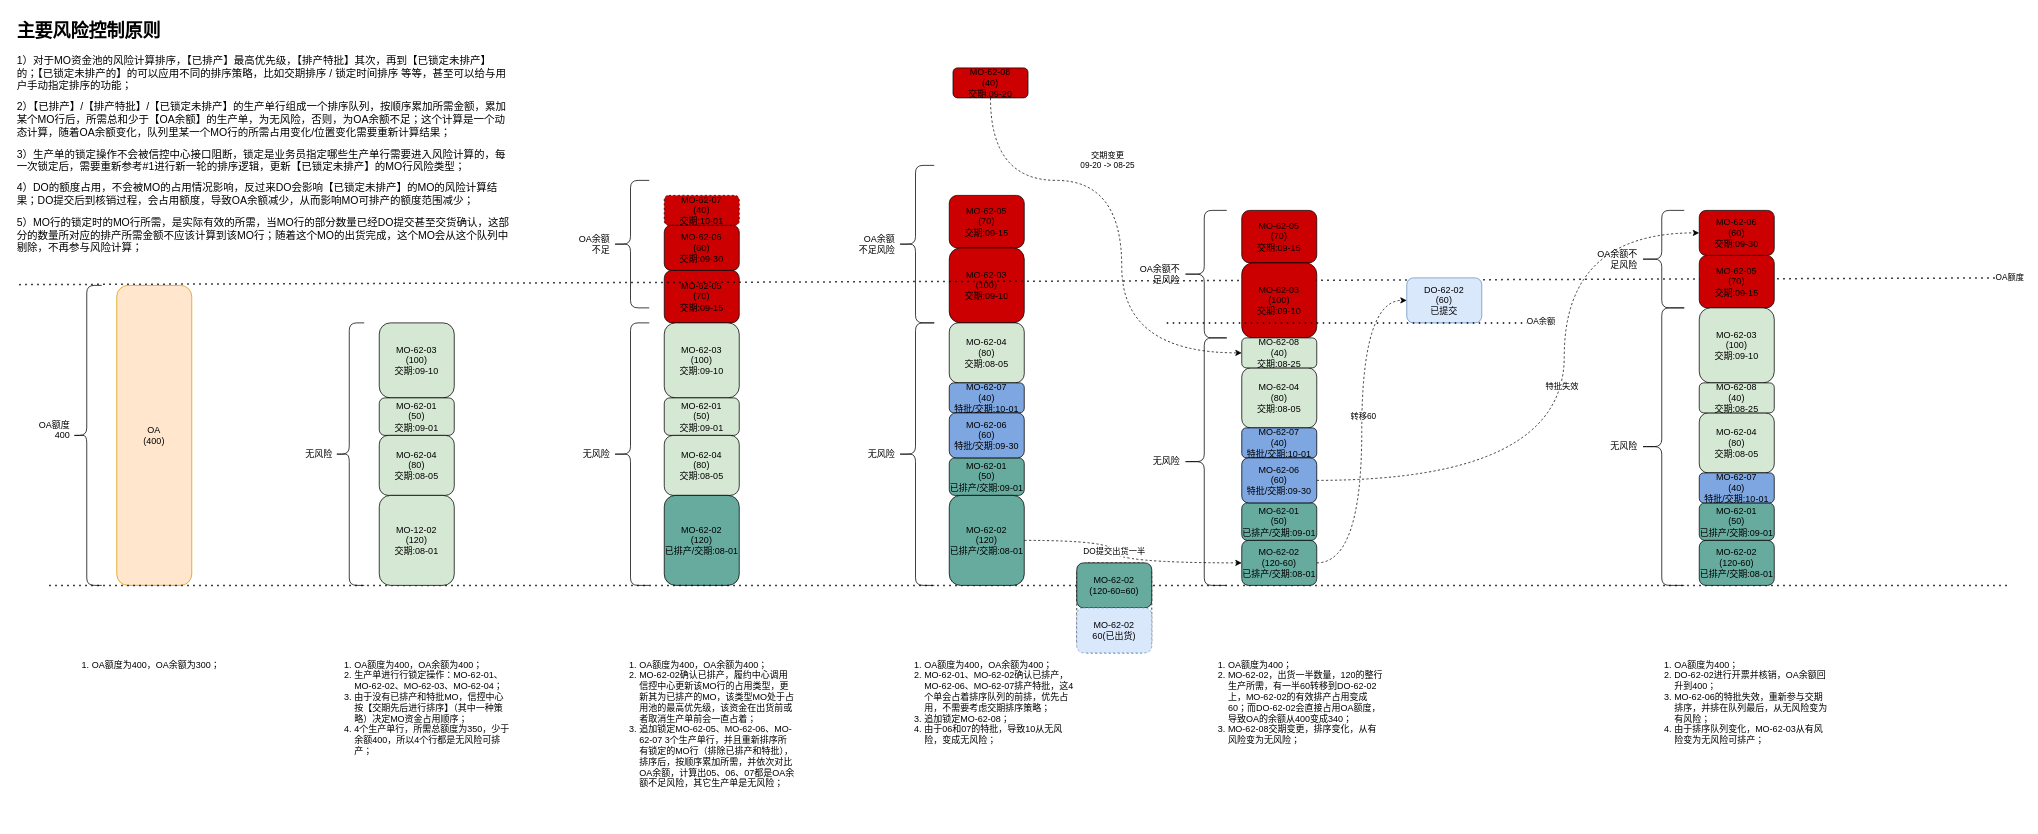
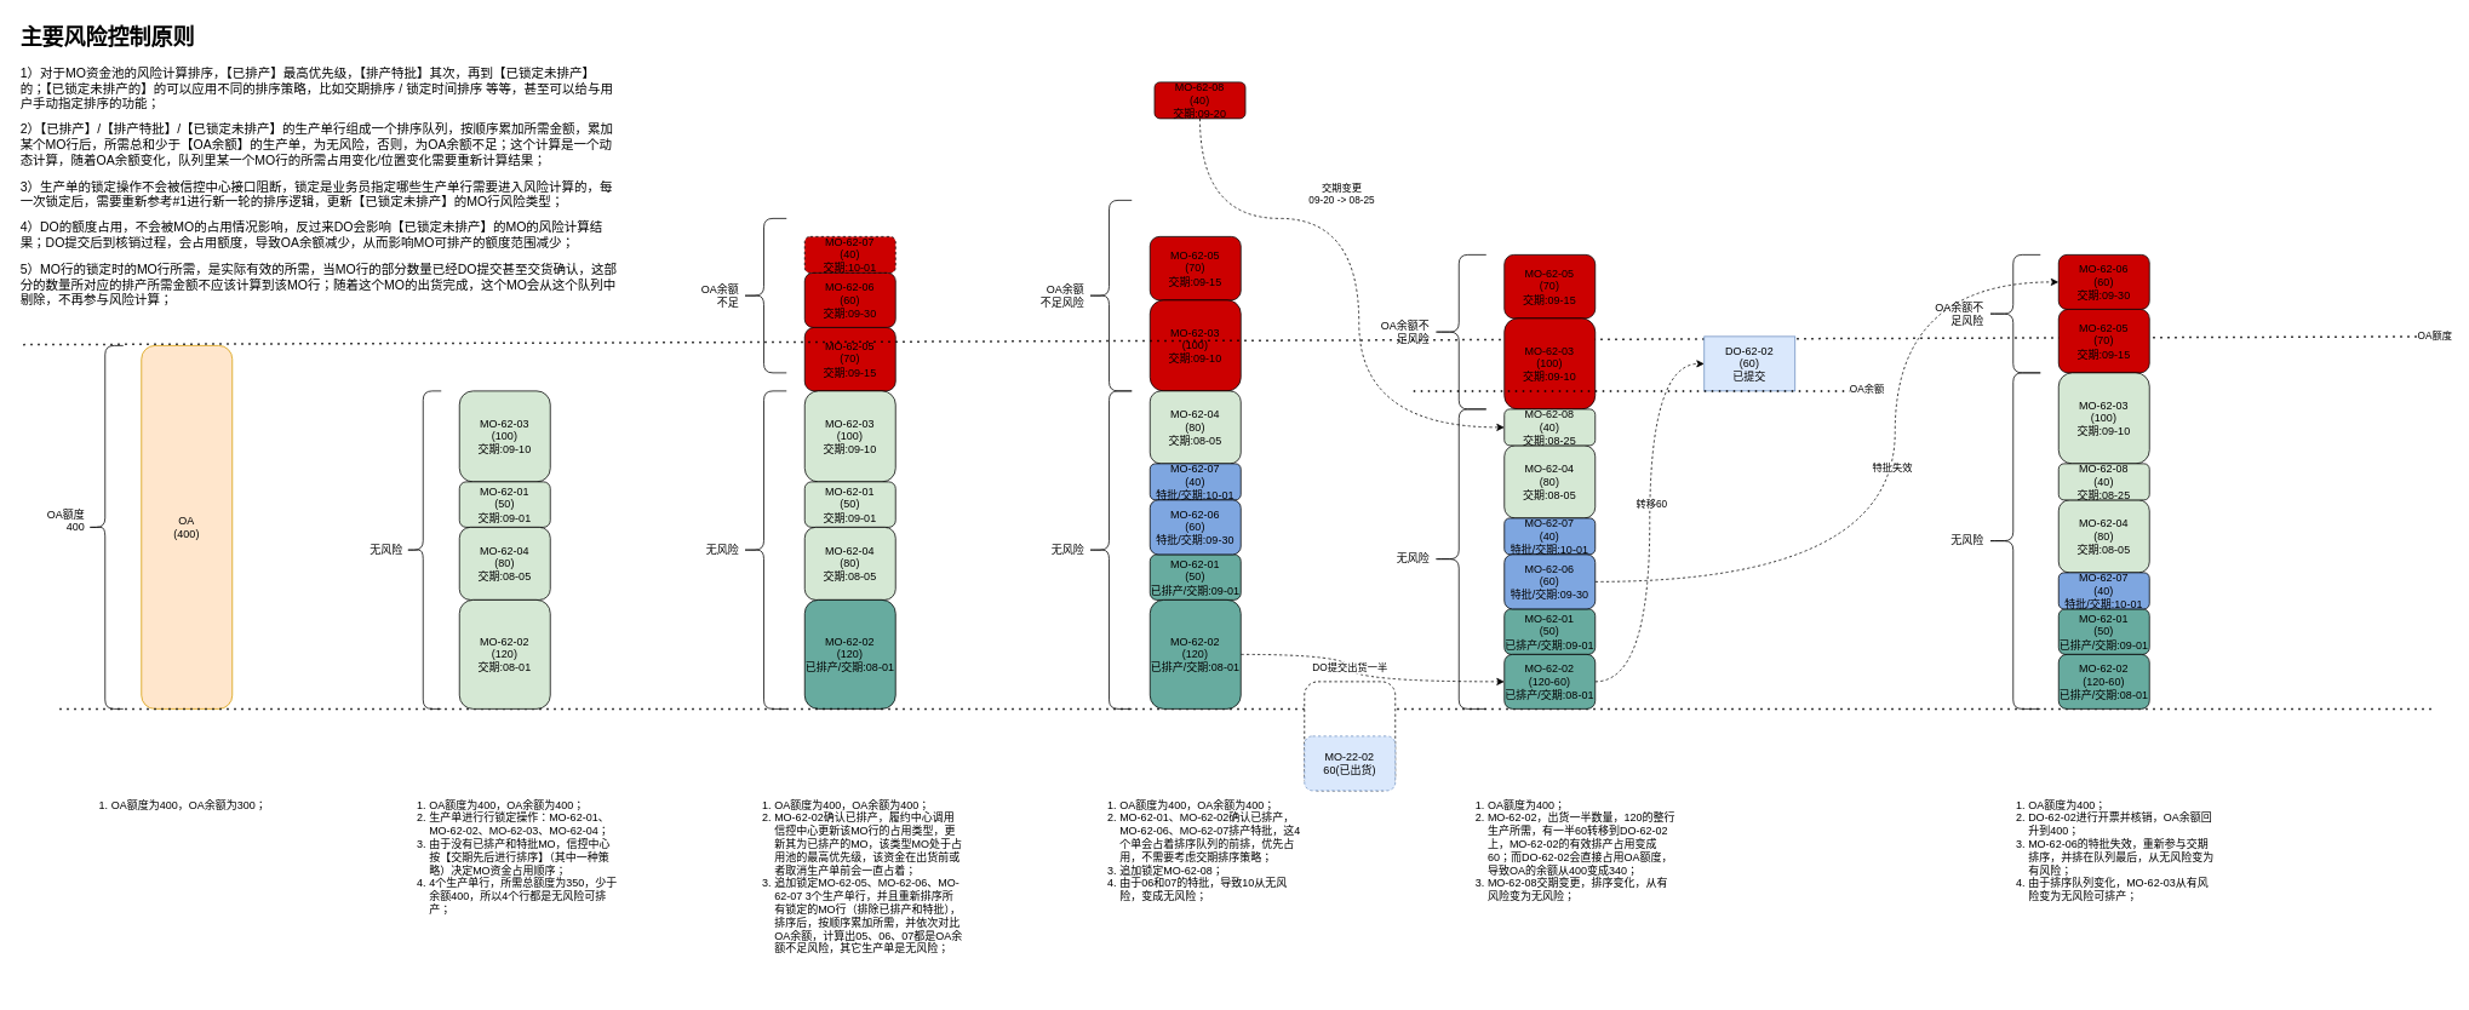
- <mxCell id="45" value="DO-62-02&lt;div&gt;(60)&lt;/div&gt;&lt;div&gt;已提交&lt;/div&gt;" style="rounded=1;whiteSpace=wrap;html=1;movable=1;resizable=1;rotatable=1;deletable=1;editable=1;locked=0;connectable=1;fillColor=#dae8fc;strokeColor=#6c8ebf;" parent="1" vertex="1"><mxGeometry x="1875" y="370" width="100" height="60" as="geometry" /></mxCell>
+ <mxCell id="45" value="DO-62-02&lt;div&gt;(60)&lt;/div&gt;&lt;div&gt;已提交&lt;/div&gt;" style="whiteSpace=wrap;html=1;movable=1;resizable=1;rotatable=1;deletable=1;editable=1;locked=0;connectable=1;fillColor=#dae8fc;strokeColor=#6c8ebf;rounded=0;" parent="1" vertex="1"><mxGeometry x="1875" y="370" width="100" height="60" as="geometry" /></mxCell>
- <mxCell id="26" value="MO-12-02&lt;div&gt;&lt;div&gt;(120)&lt;/div&gt;&lt;/div&gt;&lt;div&gt;交期:08-01&lt;/div&gt;" style="rounded=1;whiteSpace=wrap;html=1;movable=1;resizable=1;rotatable=1;deletable=1;editable=1;locked=0;connectable=1;fillColor=#D5E8D4;" parent="1" vertex="1"><mxGeometry x="505" y="660" width="100" height="120" as="geometry" /></mxCell>
+ <mxCell id="26" value="MO-62-02&lt;div&gt;&lt;div&gt;(120)&lt;/div&gt;&lt;/div&gt;&lt;div&gt;交期:08-01&lt;/div&gt;" style="rounded=1;whiteSpace=wrap;html=1;movable=1;resizable=1;rotatable=1;deletable=1;editable=1;locked=0;connectable=1;fillColor=#D5E8D4;" parent="1" vertex="1"><mxGeometry x="505" y="660" width="100" height="120" as="geometry" /></mxCell>
- <mxCell id="71" value="MO-62-02&lt;div&gt;(120-60=60)&lt;/div&gt;" style="rounded=1;whiteSpace=wrap;html=1;fillColor=#67AB9F;movable=1;resizable=1;rotatable=1;deletable=1;editable=1;locked=0;connectable=1;" parent="69" vertex="1"><mxGeometry width="100" height="60" as="geometry" /></mxCell>
- <mxCell id="72" value="MO-62-02&lt;div&gt;60(已出货)&lt;/div&gt;" style="rounded=1;whiteSpace=wrap;html=1;dashed=1;fillColor=#dae8fc;strokeColor=#6c8ebf;movable=1;resizable=1;rotatable=1;deletable=1;editable=1;locked=0;connectable=1;" parent="69" vertex="1"><mxGeometry y="60" width="100" height="60" as="geometry" /></mxCell>
+ <mxCell id="72" value="MO-22-02&lt;div&gt;60(已出货)&lt;/div&gt;" style="rounded=1;whiteSpace=wrap;html=1;dashed=1;fillColor=#dae8fc;strokeColor=#6c8ebf;movable=1;resizable=1;rotatable=1;deletable=1;editable=1;locked=0;connectable=1;" parent="69" vertex="1"><mxGeometry y="60" width="100" height="60" as="geometry" /></mxCell>
